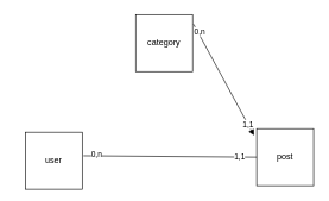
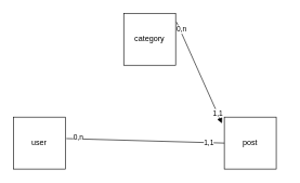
- <mxCell id="3" value="post" style="whiteSpace=wrap;html=1;aspect=fixed;" vertex="1" parent="1"><mxGeometry x="360" y="180" width="80" height="80" as="geometry" /></mxCell>
+ <mxCell id="3" value="post" style="whiteSpace=wrap;html=1;aspect=fixed;" vertex="1" parent="1"><mxGeometry x="345" y="180" width="80" height="80" as="geometry" /></mxCell>
- <mxCell id="7" value="user" style="whiteSpace=wrap;html=1;aspect=fixed;" vertex="1" parent="1"><mxGeometry x="35" y="185" width="80" height="80" as="geometry" /></mxCell>
+ <mxCell id="7" value="user" style="whiteSpace=wrap;html=1;aspect=fixed;" vertex="1" parent="1"><mxGeometry x="20" y="180" width="80" height="80" as="geometry" /></mxCell>
